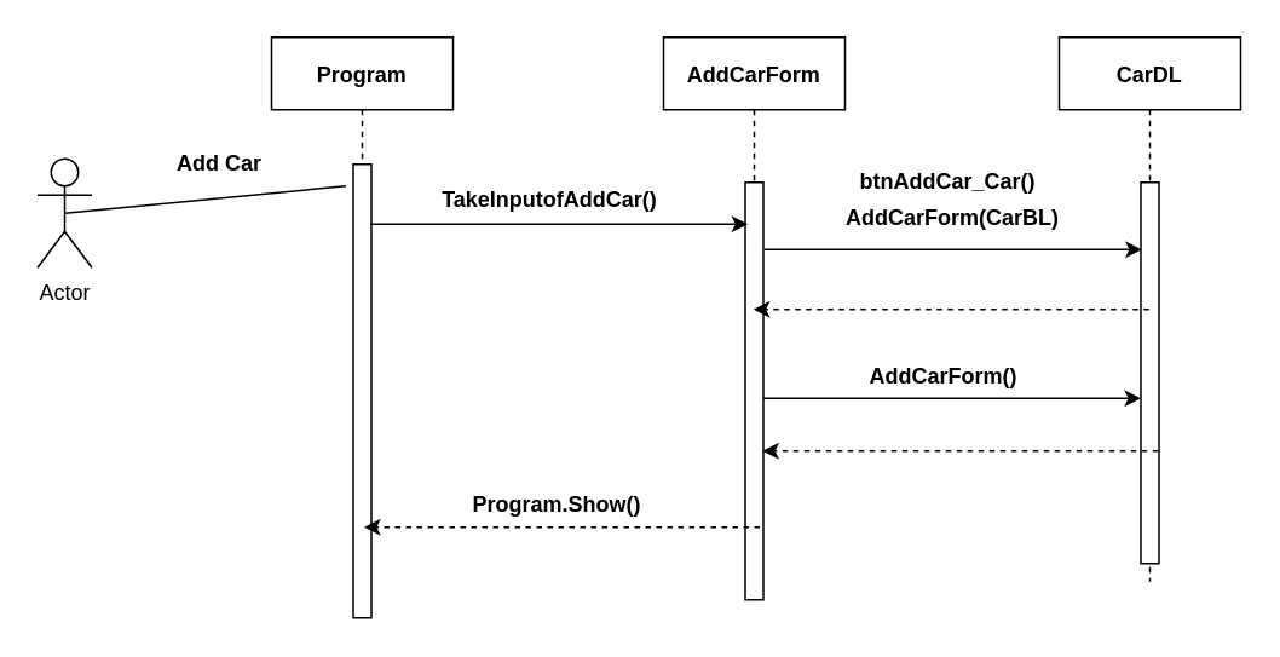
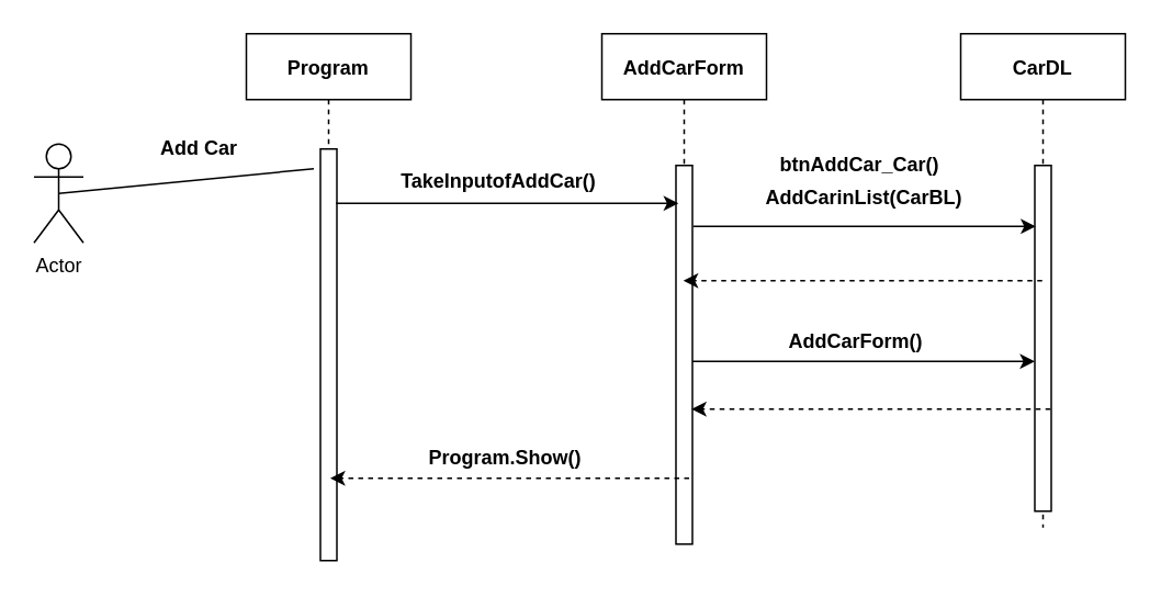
- <mxCell id="15" value="&lt;b&gt;AddCarForm(CarBL)&lt;/b&gt;" style="text;html=1;align=center;verticalAlign=middle;resizable=0;points=[];autosize=1;strokeColor=none;fillColor=none;" vertex="1" parent="1"><mxGeometry x="459" y="110" width="130" height="20" as="geometry" /></mxCell>
+ <mxCell id="15" value="&lt;b&gt;AddCarinList(CarBL)&lt;/b&gt;" style="text;html=1;align=center;verticalAlign=middle;resizable=0;points=[];autosize=1;strokeColor=none;fillColor=none;" vertex="1" parent="1"><mxGeometry x="459" y="110" width="130" height="20" as="geometry" /></mxCell>
